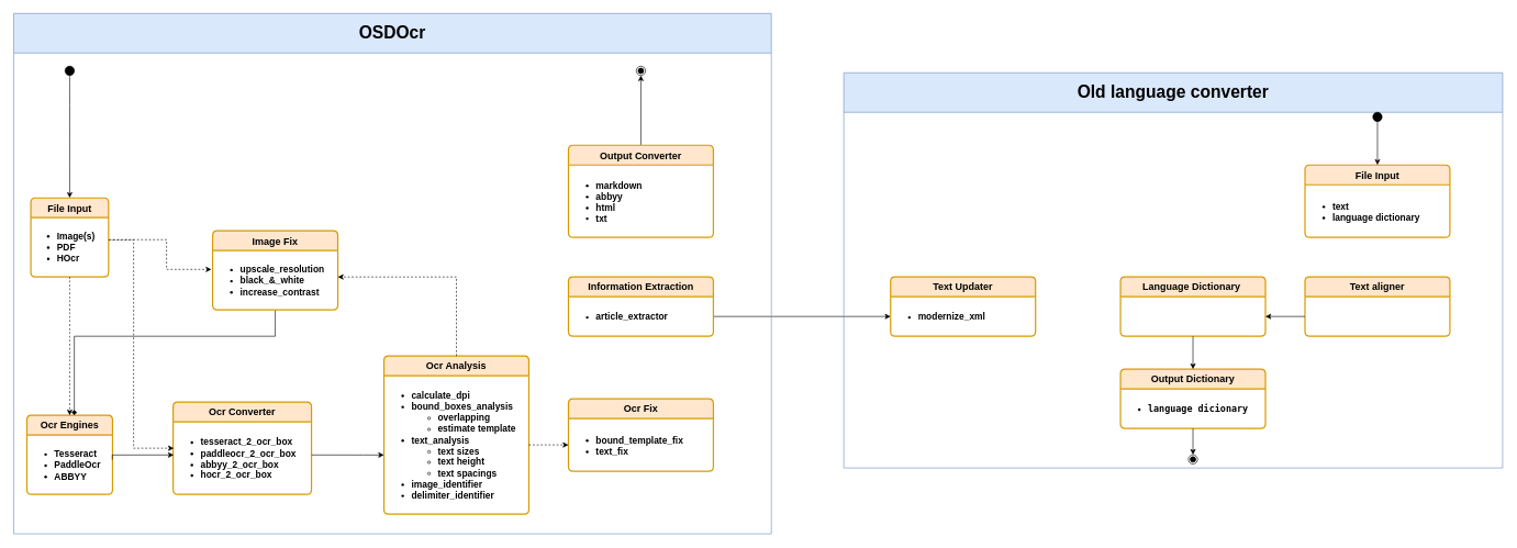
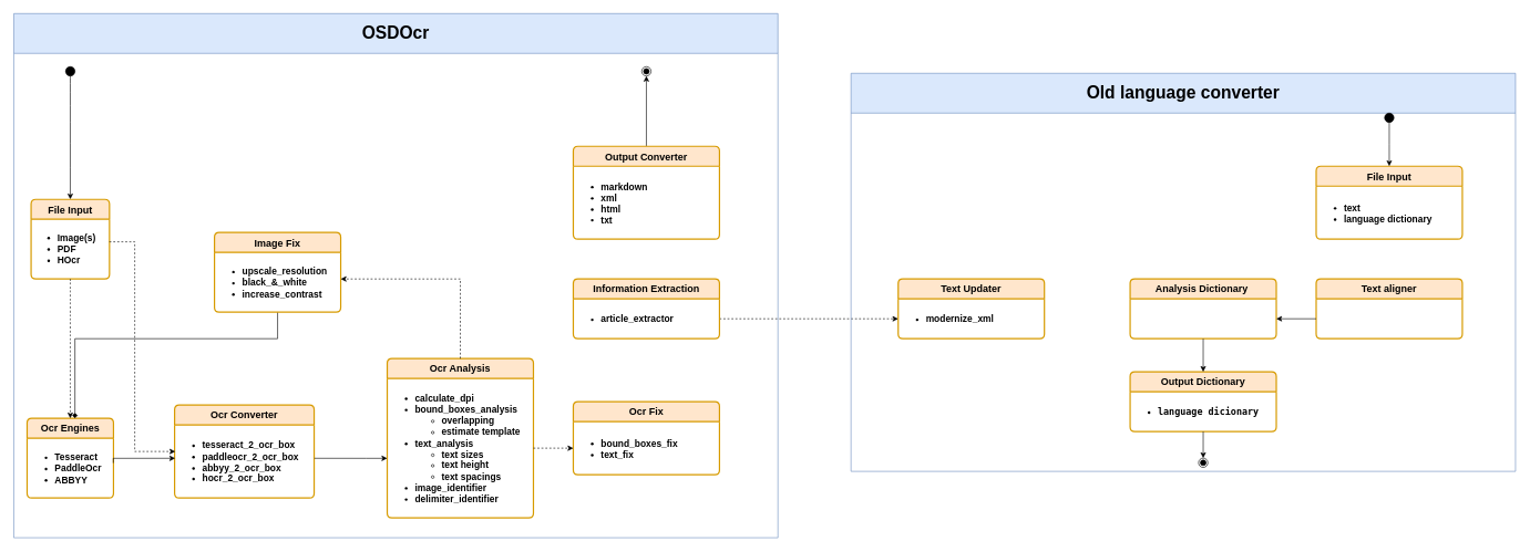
- <mxCell id="30" value="&lt;div style=&quot;&quot;&gt;&lt;pre&gt;&lt;p&gt;&lt;/p&gt;&lt;p&gt;&lt;/p&gt;&lt;p&gt;&lt;/p&gt;&lt;h1&gt;&lt;/h1&gt;&lt;h3&gt;&lt;ul&gt;&lt;li&gt;&lt;font face=&quot;Helvetica&quot;&gt;markdown&lt;/font&gt;&lt;/li&gt;&lt;li&gt;&lt;font face=&quot;Helvetica&quot;&gt;abbyy&lt;/font&gt;&lt;/li&gt;&lt;li&gt;&lt;font face=&quot;Helvetica&quot;&gt;html&lt;/font&gt;&lt;/li&gt;&lt;li&gt;&lt;font face=&quot;Helvetica&quot;&gt;txt&lt;/font&gt;&lt;/li&gt;&lt;/ul&gt;&lt;/h3&gt;&lt;p&gt;&lt;/p&gt;&lt;p&gt;&lt;/p&gt;&lt;p&gt;&lt;/p&gt;&lt;/pre&gt;&lt;/div&gt;" style="text;html=1;align=left;verticalAlign=middle;resizable=0;points=[];autosize=1;" vertex="1" parent="29"><mxGeometry y="30" width="220" height="110" as="geometry" /></mxCell>
+ <mxCell id="30" value="&lt;div style=&quot;&quot;&gt;&lt;pre&gt;&lt;p&gt;&lt;/p&gt;&lt;p&gt;&lt;/p&gt;&lt;p&gt;&lt;/p&gt;&lt;h1&gt;&lt;/h1&gt;&lt;h3&gt;&lt;ul&gt;&lt;li&gt;&lt;font face=&quot;Helvetica&quot;&gt;markdown&lt;/font&gt;&lt;/li&gt;&lt;li&gt;&lt;font face=&quot;Helvetica&quot;&gt;xml&lt;/font&gt;&lt;/li&gt;&lt;li&gt;&lt;font face=&quot;Helvetica&quot;&gt;html&lt;/font&gt;&lt;/li&gt;&lt;li&gt;&lt;font face=&quot;Helvetica&quot;&gt;txt&lt;/font&gt;&lt;/li&gt;&lt;/ul&gt;&lt;/h3&gt;&lt;p&gt;&lt;/p&gt;&lt;p&gt;&lt;/p&gt;&lt;p&gt;&lt;/p&gt;&lt;/pre&gt;&lt;/div&gt;" style="text;html=1;align=left;verticalAlign=middle;resizable=0;points=[];autosize=1;" vertex="1" parent="29"><mxGeometry y="30" width="220" height="110" as="geometry" /></mxCell>
- <mxCell id="19" style="edgeStyle=orthogonalEdgeStyle;rounded=0;orthogonalLoop=1;jettySize=auto;html=1;exitX=1.011;exitY=0.371;exitDx=0;exitDy=0;entryX=-0.01;entryY=0.317;entryDx=0;entryDy=0;entryPerimeter=0;exitPerimeter=0;dashed=1;" edge="1" parent="3" source="10" target="18"><mxGeometry relative="1" as="geometry"><Array as="points"><mxPoint x="232" y="343" /><mxPoint x="232" y="389" /></Array></mxGeometry></mxCell>
- <mxCell id="39" value="&lt;span style=&quot;font-size: 15px;&quot;&gt;&lt;b&gt;Language Dictionary&amp;nbsp;&lt;/b&gt;&lt;/span&gt;" style="rounded=1;absoluteArcSize=1;arcSize=14;whiteSpace=wrap;strokeWidth=2;shape=swimlane;fontStyle=0;startSize=30;childLayout=stackLayout;horizontal=1;horizontalStack=0;resizeParent=1;resizeParentMax=0;resizeLast=0;collapsible=1;marginBottom=0;html=1;align=center;fillColor=#ffe6cc;strokeColor=#d79b00;" vertex="1" parent="32"><mxGeometry x="420" y="310" width="220" height="90" as="geometry"><mxRectangle x="8" y="120" width="90" height="30" as="alternateBounds" /></mxGeometry></mxCell>
+ <mxCell id="39" value="&lt;span style=&quot;font-size: 15px;&quot;&gt;&lt;b&gt;Analysis Dictionary&amp;nbsp;&lt;/b&gt;&lt;/span&gt;" style="rounded=1;absoluteArcSize=1;arcSize=14;whiteSpace=wrap;strokeWidth=2;shape=swimlane;fontStyle=0;startSize=30;childLayout=stackLayout;horizontal=1;horizontalStack=0;resizeParent=1;resizeParentMax=0;resizeLast=0;collapsible=1;marginBottom=0;html=1;align=center;fillColor=#ffe6cc;strokeColor=#d79b00;" vertex="1" parent="32"><mxGeometry x="420" y="310" width="220" height="90" as="geometry"><mxRectangle x="8" y="120" width="90" height="30" as="alternateBounds" /></mxGeometry></mxCell>
- <mxCell id="2" value="" style="edgeStyle=orthogonalEdgeStyle;rounded=0;orthogonalLoop=1;jettySize=auto;html=1;dashed=0;" edge="1" parent="1" source="25" target="34"><mxGeometry relative="1" as="geometry" /></mxCell>
+ <mxCell id="2" value="" style="edgeStyle=orthogonalEdgeStyle;rounded=0;orthogonalLoop=1;jettySize=auto;html=1;dashed=1;" edge="1" parent="1" source="25" target="34"><mxGeometry relative="1" as="geometry" /></mxCell>
- <mxCell id="23" value="&lt;div style=&quot;&quot;&gt;&lt;pre&gt;&lt;p&gt;&lt;/p&gt;&lt;p&gt;&lt;/p&gt;&lt;p&gt;&lt;/p&gt;&lt;h1&gt;&lt;/h1&gt;&lt;h3&gt;&lt;ul&gt;&lt;li&gt;&lt;font face=&quot;Helvetica&quot;&gt;bound_template_fix&lt;/font&gt;&lt;/li&gt;&lt;li&gt;&lt;font face=&quot;Helvetica&quot;&gt;text_fix&lt;/font&gt;&lt;/li&gt;&lt;/ul&gt;&lt;/h3&gt;&lt;p&gt;&lt;/p&gt;&lt;p&gt;&lt;/p&gt;&lt;p&gt;&lt;/p&gt;&lt;/pre&gt;&lt;/div&gt;" style="text;html=1;align=left;verticalAlign=middle;resizable=0;points=[];autosize=1;strokeColor=none;fillColor=none;" vertex="1" parent="22"><mxGeometry y="30" width="220" height="80" as="geometry" /></mxCell>
+ <mxCell id="23" value="&lt;div style=&quot;&quot;&gt;&lt;pre&gt;&lt;p&gt;&lt;/p&gt;&lt;p&gt;&lt;/p&gt;&lt;p&gt;&lt;/p&gt;&lt;h1&gt;&lt;/h1&gt;&lt;h3&gt;&lt;ul&gt;&lt;li&gt;&lt;font face=&quot;Helvetica&quot;&gt;bound_boxes_fix&lt;/font&gt;&lt;/li&gt;&lt;li&gt;&lt;font face=&quot;Helvetica&quot;&gt;text_fix&lt;/font&gt;&lt;/li&gt;&lt;/ul&gt;&lt;/h3&gt;&lt;p&gt;&lt;/p&gt;&lt;p&gt;&lt;/p&gt;&lt;p&gt;&lt;/p&gt;&lt;/pre&gt;&lt;/div&gt;" style="text;html=1;align=left;verticalAlign=middle;resizable=0;points=[];autosize=1;strokeColor=none;fillColor=none;" vertex="1" parent="22"><mxGeometry y="30" width="220" height="80" as="geometry" /></mxCell>
